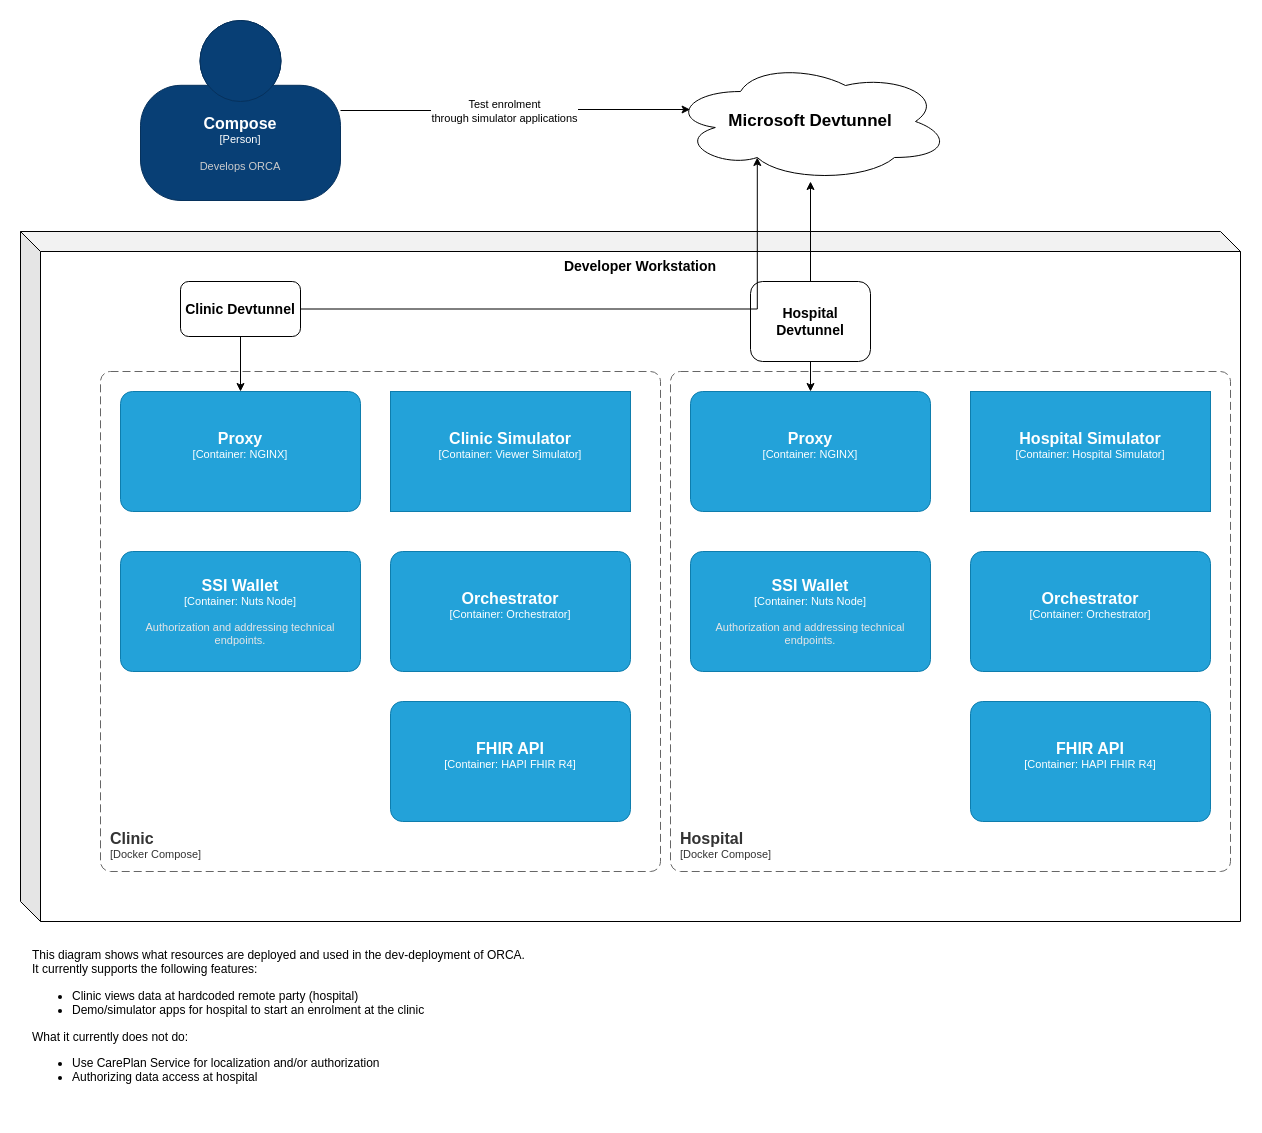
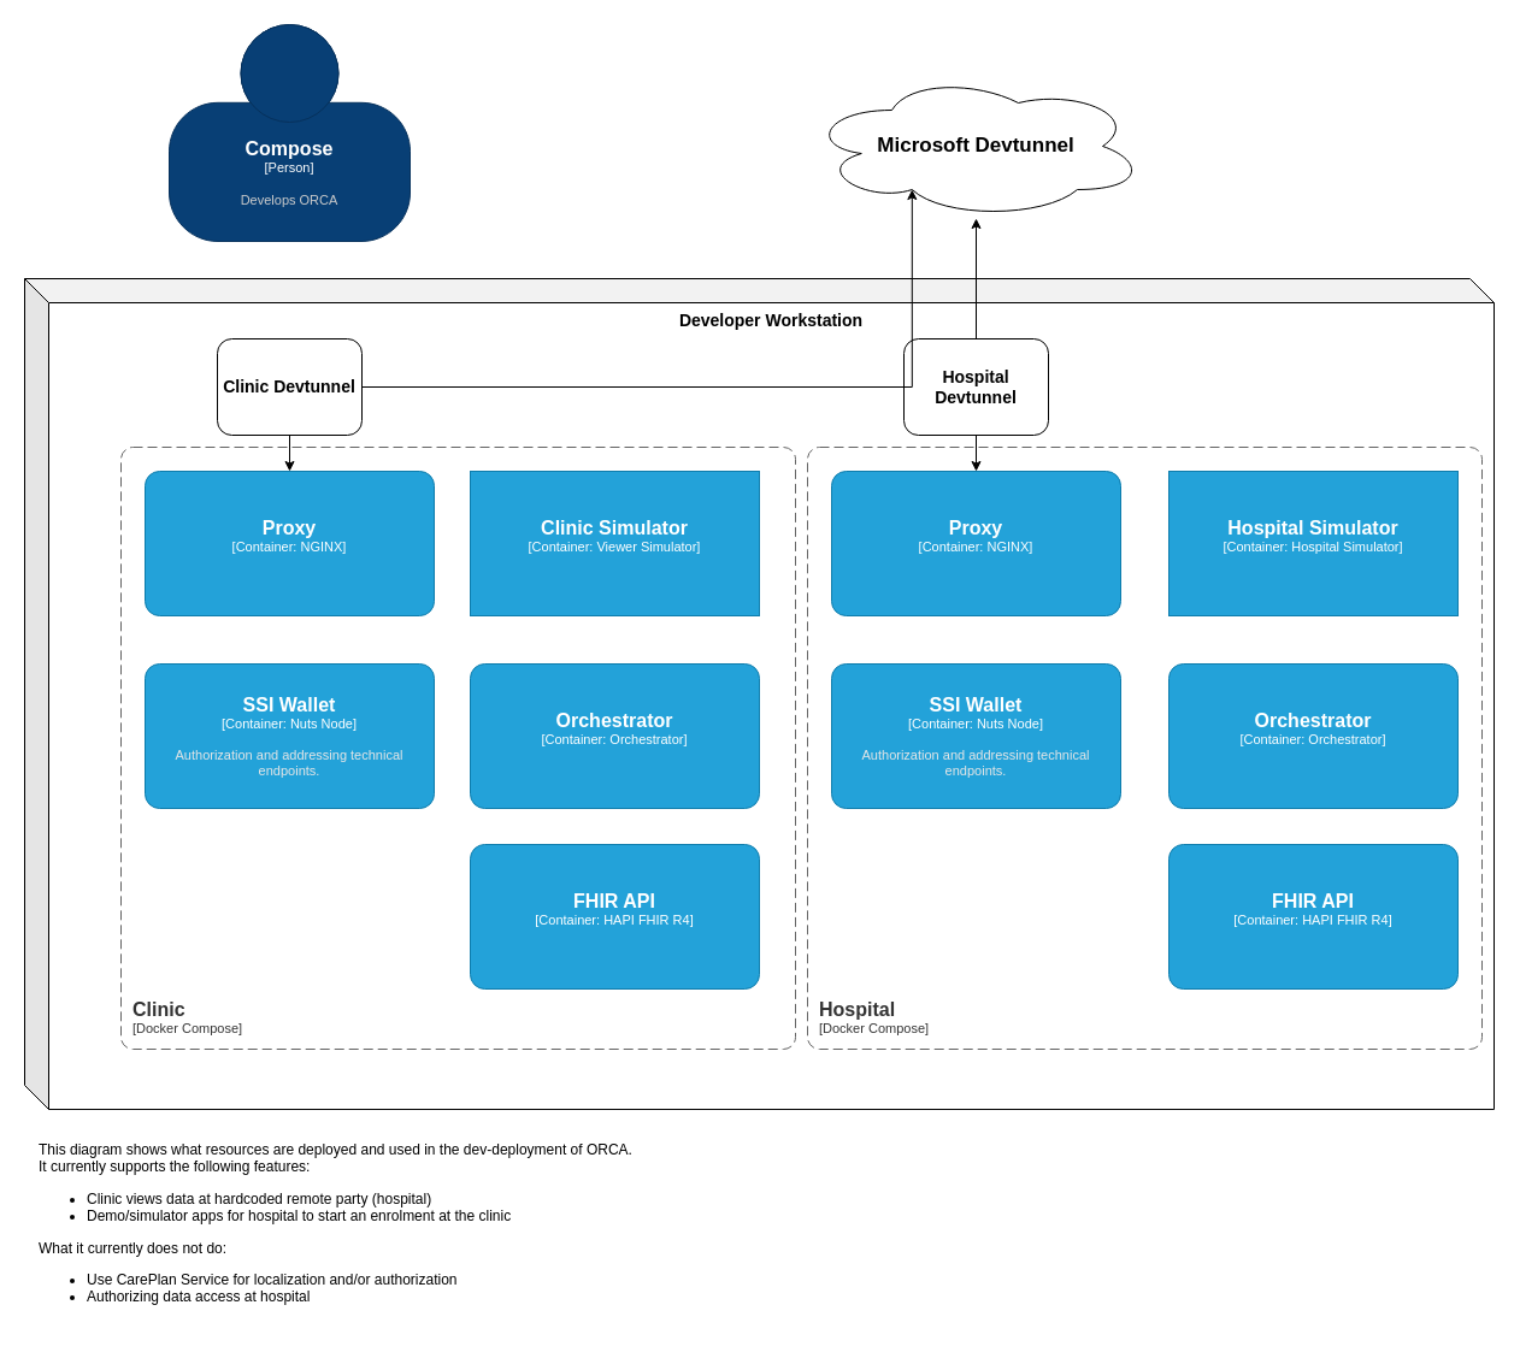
- <mxCell id="13" value="" style="edgeStyle=orthogonalEdgeStyle;rounded=0;orthogonalLoop=1;jettySize=auto;html=1;entryX=0.07;entryY=0.4;entryDx=0;entryDy=0;entryPerimeter=0;" parent="1" source="15" target="12" edge="1"><mxGeometry relative="1" as="geometry" /></mxCell>
- <mxCell id="14" value="Test enrolment&lt;div&gt;through simulator applications&lt;/div&gt;" style="edgeLabel;html=1;align=center;verticalAlign=middle;resizable=0;points=[];" parent="13" vertex="1" connectable="0"><mxGeometry x="0.2" y="1" relative="1" as="geometry"><mxPoint x="-46" y="2" as="offset" /></mxGeometry></mxCell>
- <mxCell id="17" value="Clinic Devtunnel" style="rounded=1;whiteSpace=wrap;html=1;fontStyle=1;fontSize=14;" parent="1" vertex="1"><mxGeometry x="180" y="281" width="120" height="55" as="geometry" /></mxCell>
+ <mxCell id="17" value="Clinic Devtunnel" style="rounded=1;whiteSpace=wrap;html=1;fontStyle=1;fontSize=14;" parent="1" vertex="1"><mxGeometry x="180" y="281" width="120" height="80" as="geometry" /></mxCell>
